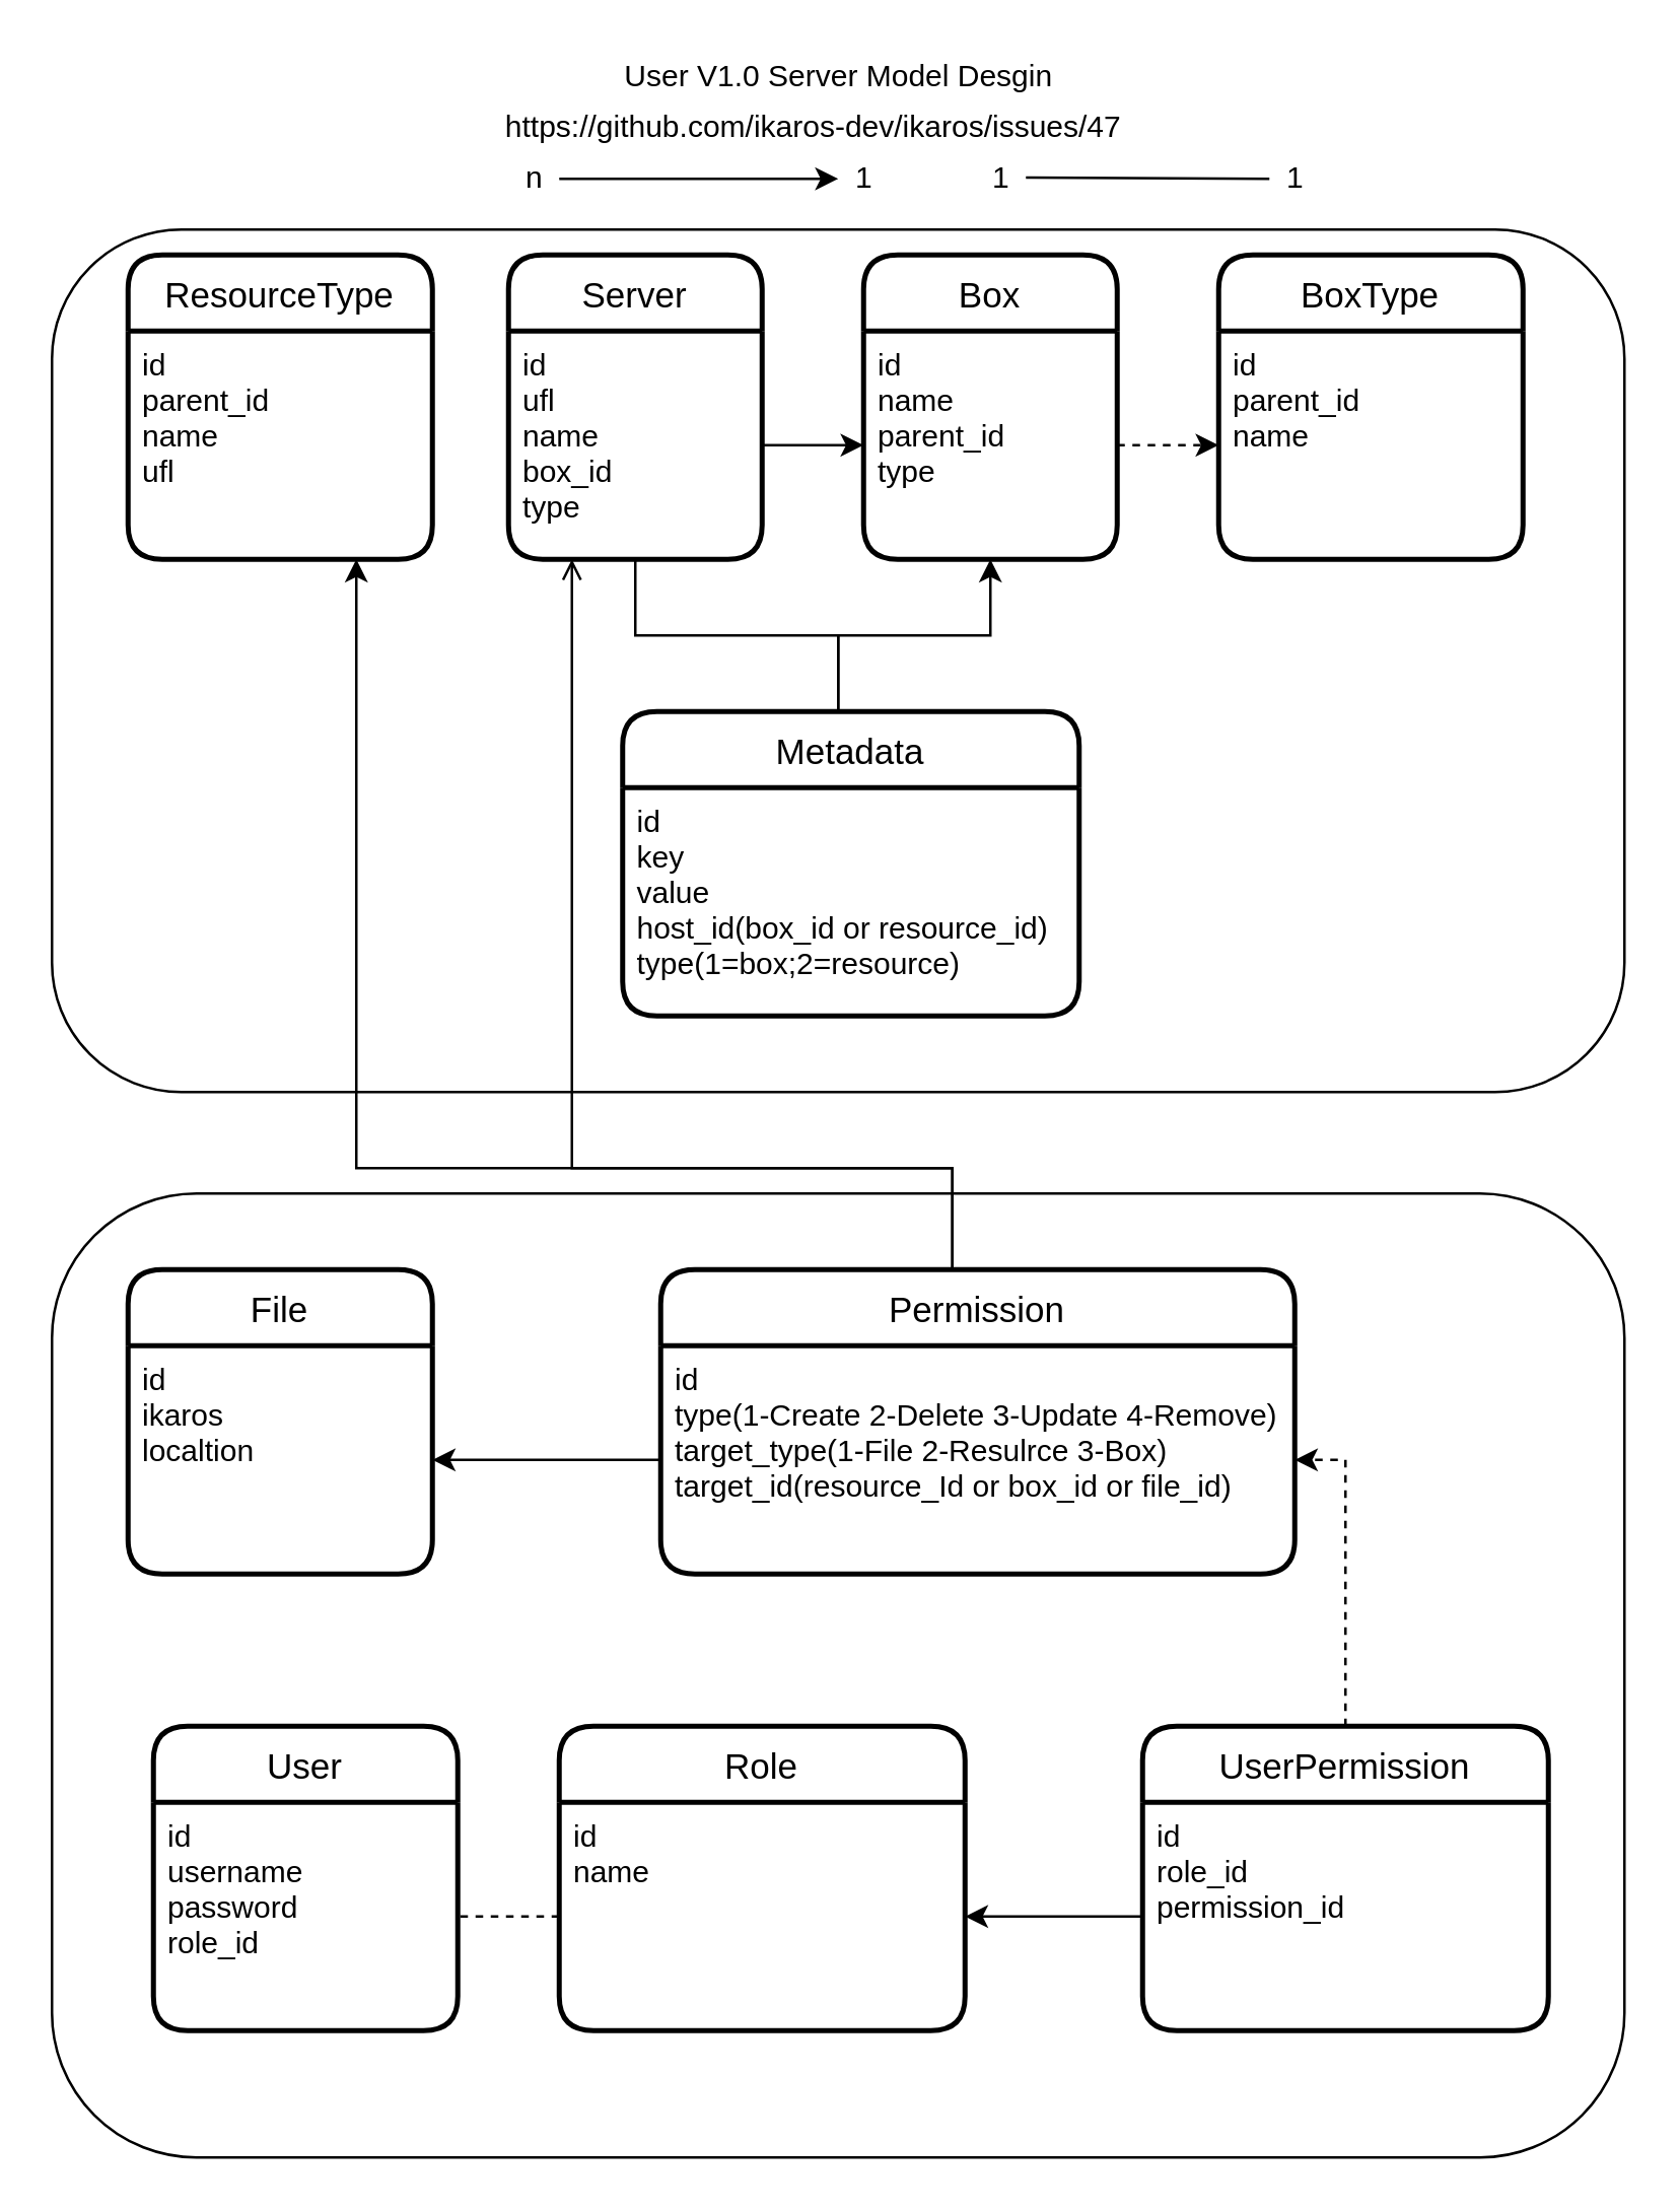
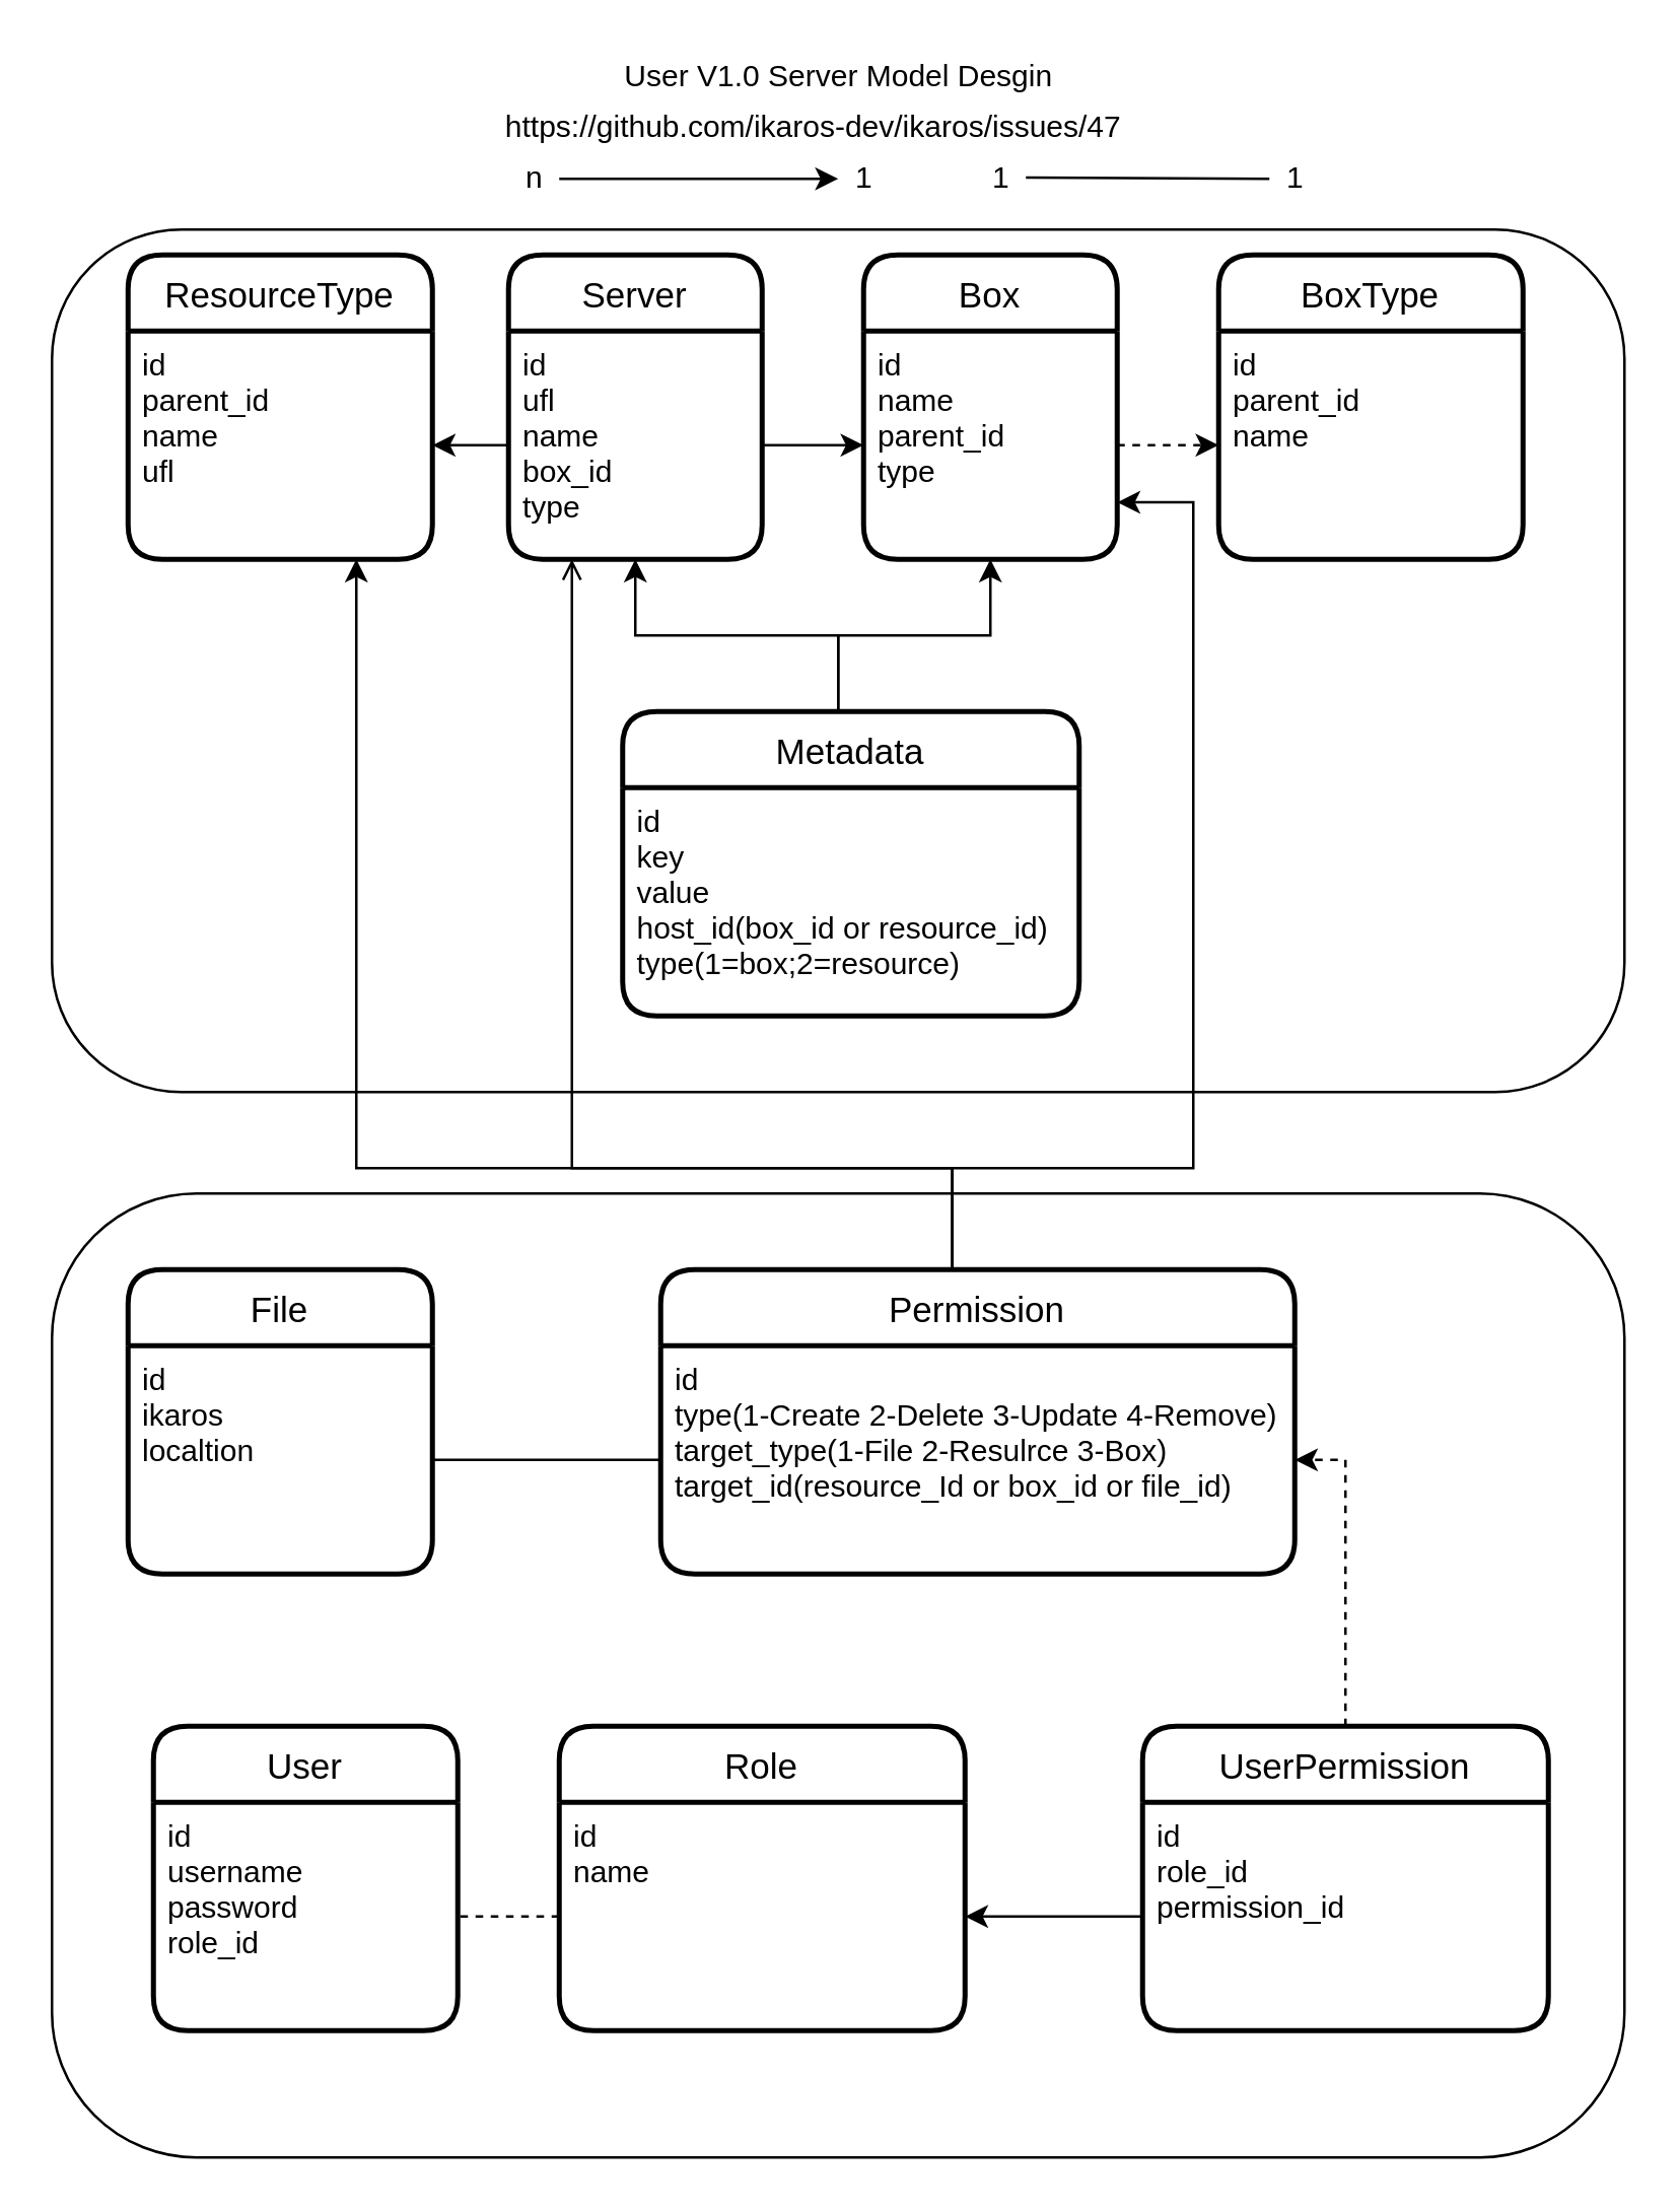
+ <mxCell id="18" style="edgeStyle=orthogonalEdgeStyle;rounded=0;orthogonalLoop=1;jettySize=auto;html=1;" edge="1" parent="1" source="5" target="17"><mxGeometry relative="1" as="geometry" /></mxCell>
- <mxCell id="19" style="edgeStyle=orthogonalEdgeStyle;rounded=0;orthogonalLoop=1;jettySize=auto;html=1;entryX=0.5;entryY=1;entryDx=0;entryDy=0;endArrow=none;" edge="1" parent="1" source="20" target="5"><mxGeometry relative="1" as="geometry"><Array as="points"><mxPoint x="330" y="250" /><mxPoint x="250" y="250" /></Array></mxGeometry></mxCell>
+ <mxCell id="19" style="edgeStyle=orthogonalEdgeStyle;rounded=0;orthogonalLoop=1;jettySize=auto;html=1;entryX=0.5;entryY=1;entryDx=0;entryDy=0;" edge="1" parent="1" source="20" target="5"><mxGeometry relative="1" as="geometry"><Array as="points"><mxPoint x="330" y="250" /><mxPoint x="250" y="250" /></Array></mxGeometry></mxCell>
+ <mxCell id="29" style="edgeStyle=orthogonalEdgeStyle;rounded=0;orthogonalLoop=1;jettySize=auto;html=1;entryX=1;entryY=0.75;entryDx=0;entryDy=0;exitX=0.25;exitY=0;exitDx=0;exitDy=0;" edge="1" parent="1" source="30" target="7"><mxGeometry relative="1" as="geometry"><Array as="points"><mxPoint x="375" y="500" /><mxPoint x="375" y="460" /><mxPoint x="470" y="460" /><mxPoint x="470" y="198" /></Array></mxGeometry></mxCell>
- <mxCell id="35" style="edgeStyle=orthogonalEdgeStyle;rounded=0;orthogonalLoop=1;jettySize=auto;html=1;entryX=1;entryY=0.5;entryDx=0;entryDy=0;" edge="1" parent="1" source="31" target="24"><mxGeometry relative="1" as="geometry" /></mxCell>
+ <mxCell id="35" style="edgeStyle=orthogonalEdgeStyle;rounded=0;orthogonalLoop=1;jettySize=auto;html=1;entryX=1;entryY=0.5;entryDx=0;entryDy=0;endArrow=none;" edge="1" parent="1" source="31" target="24"><mxGeometry relative="1" as="geometry" /></mxCell>
